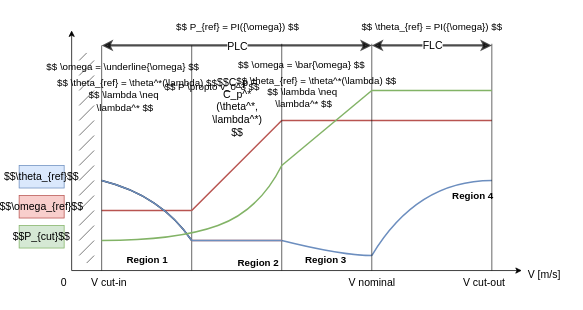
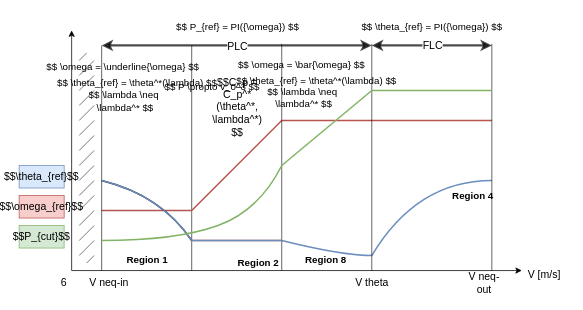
- <mxCell id="60" value="Region 3" style="text;html=1;strokeColor=none;fillColor=none;align=center;verticalAlign=middle;whiteSpace=wrap;rounded=0;fontSize=13;fontStyle=1" parent="1" vertex="1"><mxGeometry x="399" y="330" width="60" height="30" as="geometry" /></mxCell>
+ <mxCell id="60" value="Region 8" style="text;html=1;strokeColor=none;fillColor=none;align=center;verticalAlign=middle;whiteSpace=wrap;rounded=0;fontSize=13;fontStyle=1" parent="1" vertex="1"><mxGeometry x="399" y="330" width="60" height="30" as="geometry" /></mxCell>
- <mxCell id="3" value="&lt;font style=&quot;font-size: 14px;&quot;&gt;0&lt;/font&gt;" style="text;html=1;strokeColor=none;fillColor=none;align=center;verticalAlign=middle;whiteSpace=wrap;rounded=0;fontSize=13;" parent="1" vertex="1"><mxGeometry x="50" y="361" width="60" height="30" as="geometry" /></mxCell>
+ <mxCell id="3" value="&lt;font style=&quot;font-size: 14px;&quot;&gt;6&lt;/font&gt;" style="text;html=1;strokeColor=none;fillColor=none;align=center;verticalAlign=middle;whiteSpace=wrap;rounded=0;fontSize=13;" parent="1" vertex="1"><mxGeometry x="50" y="361" width="60" height="30" as="geometry" /></mxCell>
- <mxCell id="5" value="&lt;span style=&quot;font-size: 14px;&quot;&gt;V cut-in&lt;/span&gt;" style="text;html=1;strokeColor=none;fillColor=none;align=center;verticalAlign=middle;whiteSpace=wrap;rounded=0;fontSize=13;" parent="1" vertex="1"><mxGeometry x="110" y="361" width="60" height="30" as="geometry" /></mxCell>
+ <mxCell id="5" value="&lt;span style=&quot;font-size: 14px;&quot;&gt;V neq-in&lt;/span&gt;" style="text;html=1;strokeColor=none;fillColor=none;align=center;verticalAlign=middle;whiteSpace=wrap;rounded=0;fontSize=13;" parent="1" vertex="1"><mxGeometry x="110" y="361" width="60" height="30" as="geometry" /></mxCell>
- <mxCell id="57" value="&lt;font style=&quot;font-size: 14px;&quot;&gt;V nominal&lt;/font&gt;" style="text;html=1;strokeColor=none;fillColor=none;align=center;verticalAlign=middle;whiteSpace=wrap;rounded=0;fontSize=13;" parent="1" vertex="1"><mxGeometry x="455" y="361" width="71" height="30" as="geometry" /></mxCell>
+ <mxCell id="57" value="&lt;font style=&quot;font-size: 14px;&quot;&gt;V theta&lt;/font&gt;" style="text;html=1;strokeColor=none;fillColor=none;align=center;verticalAlign=middle;whiteSpace=wrap;rounded=0;fontSize=13;" parent="1" vertex="1"><mxGeometry x="455" y="361" width="71" height="30" as="geometry" /></mxCell>
- <mxCell id="42" value="&lt;font style=&quot;font-size: 14px;&quot;&gt;V cut-out&lt;/font&gt;" style="text;html=1;strokeColor=none;fillColor=none;align=center;verticalAlign=middle;whiteSpace=wrap;rounded=0;fontSize=13;" parent="1" vertex="1"><mxGeometry x="610" y="361" width="60" height="30" as="geometry" /></mxCell>
+ <mxCell id="42" value="&lt;font style=&quot;font-size: 14px;&quot;&gt;V neq-out&lt;/font&gt;" style="text;html=1;strokeColor=none;fillColor=none;align=center;verticalAlign=middle;whiteSpace=wrap;rounded=0;fontSize=13;" parent="1" vertex="1"><mxGeometry x="610" y="361" width="60" height="30" as="geometry" /></mxCell>
